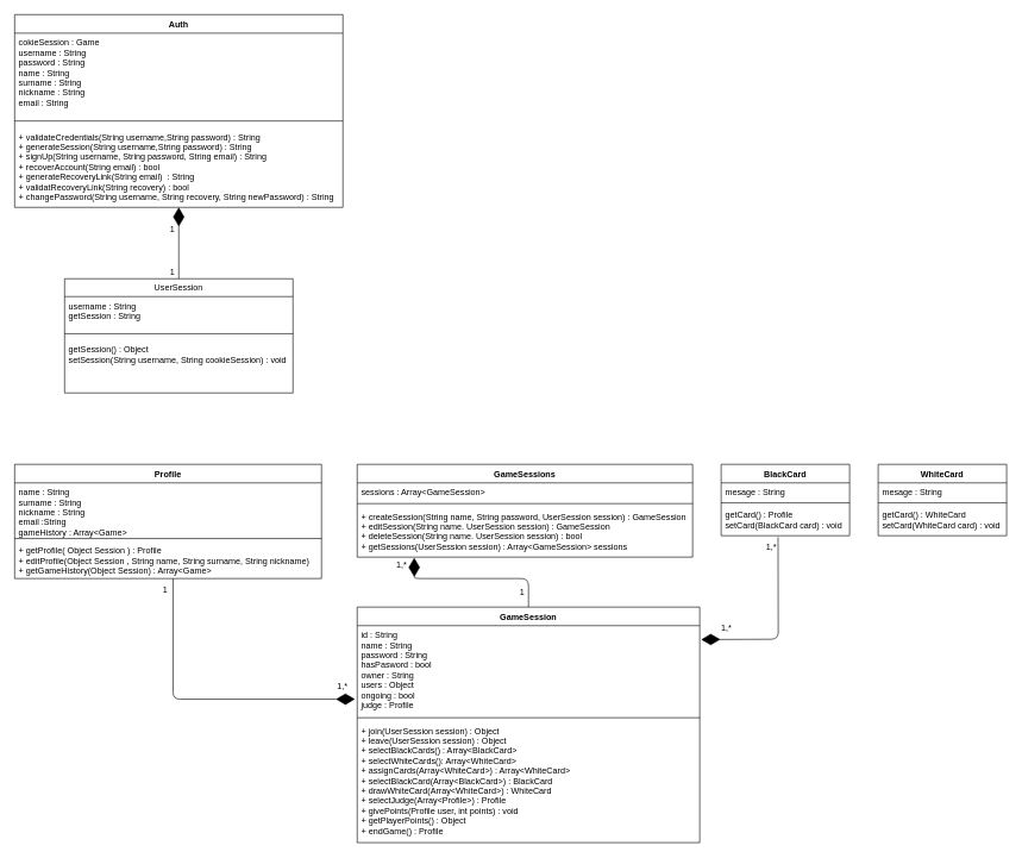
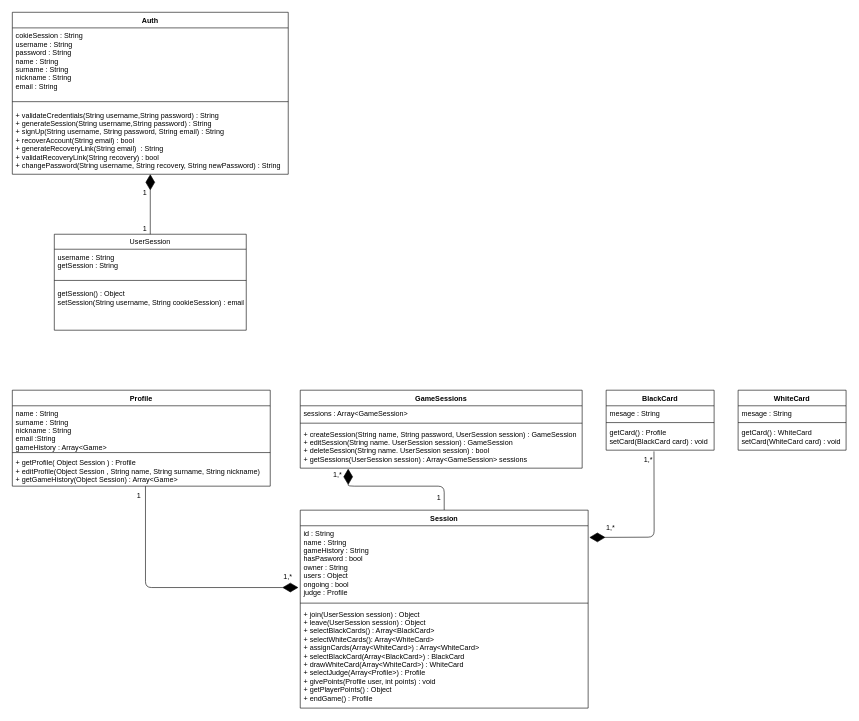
- <mxCell id="14" value="cokieSession : Game&#10;username : String&#10;password : String&#10;name : String&#10;surname : String&#10;nickname : String&#10;email : String" style="text;strokeColor=none;fillColor=none;align=left;verticalAlign=top;spacingLeft=4;spacingRight=4;overflow=hidden;rotatable=0;points=[[0,0.5],[1,0.5]];portConstraint=eastwest;" vertex="1" parent="13"><mxGeometry y="26" width="460" height="114" as="geometry" /></mxCell>
+ <mxCell id="14" value="cokieSession : String&#10;username : String&#10;password : String&#10;name : String&#10;surname : String&#10;nickname : String&#10;email : String" style="text;strokeColor=none;fillColor=none;align=left;verticalAlign=top;spacingLeft=4;spacingRight=4;overflow=hidden;rotatable=0;points=[[0,0.5],[1,0.5]];portConstraint=eastwest;" vertex="1" parent="13"><mxGeometry y="26" width="460" height="114" as="geometry" /></mxCell>
- <mxCell id="20" value="getSession() : Object&#10;setSession(String username, String cookieSession) : void" style="text;strokeColor=none;fillColor=none;align=left;verticalAlign=top;spacingLeft=4;spacingRight=4;overflow=hidden;rotatable=0;points=[[0,0.5],[1,0.5]];portConstraint=eastwest;" vertex="1" parent="17"><mxGeometry y="86" width="320" height="74" as="geometry" /></mxCell>
+ <mxCell id="20" value="getSession() : Object&#10;setSession(String username, String cookieSession) : email" style="text;strokeColor=none;fillColor=none;align=left;verticalAlign=top;spacingLeft=4;spacingRight=4;overflow=hidden;rotatable=0;points=[[0,0.5],[1,0.5]];portConstraint=eastwest;" vertex="1" parent="17"><mxGeometry y="86" width="320" height="74" as="geometry" /></mxCell>
- <mxCell id="25" value="GameSession" style="swimlane;fontStyle=1;align=center;verticalAlign=top;childLayout=stackLayout;horizontal=1;startSize=26;horizontalStack=0;resizeParent=1;resizeParentMax=0;resizeLast=0;collapsible=1;marginBottom=0;labelBackgroundColor=none;" vertex="1" parent="1"><mxGeometry x="500" y="850" width="480" height="330" as="geometry" /></mxCell>
+ <mxCell id="25" value="Session" style="swimlane;fontStyle=1;align=center;verticalAlign=top;childLayout=stackLayout;horizontal=1;startSize=26;horizontalStack=0;resizeParent=1;resizeParentMax=0;resizeLast=0;collapsible=1;marginBottom=0;labelBackgroundColor=none;" vertex="1" parent="1"><mxGeometry x="500" y="850" width="480" height="330" as="geometry" /></mxCell>
- <mxCell id="26" value="id : String&#10;name : String&#10;password : String&#10;hasPasword : bool&#10;owner : String&#10;users : Object&#10;ongoing : bool&#10;judge : Profile" style="text;strokeColor=none;fillColor=none;align=left;verticalAlign=top;spacingLeft=4;spacingRight=4;overflow=hidden;rotatable=0;points=[[0,0.5],[1,0.5]];portConstraint=eastwest;" vertex="1" parent="25"><mxGeometry y="26" width="480" height="124" as="geometry" /></mxCell>
+ <mxCell id="26" value="id : String&#10;name : String&#10;gameHistory : String&#10;hasPasword : bool&#10;owner : String&#10;users : Object&#10;ongoing : bool&#10;judge : Profile" style="text;strokeColor=none;fillColor=none;align=left;verticalAlign=top;spacingLeft=4;spacingRight=4;overflow=hidden;rotatable=0;points=[[0,0.5],[1,0.5]];portConstraint=eastwest;" vertex="1" parent="25"><mxGeometry y="26" width="480" height="124" as="geometry" /></mxCell>
